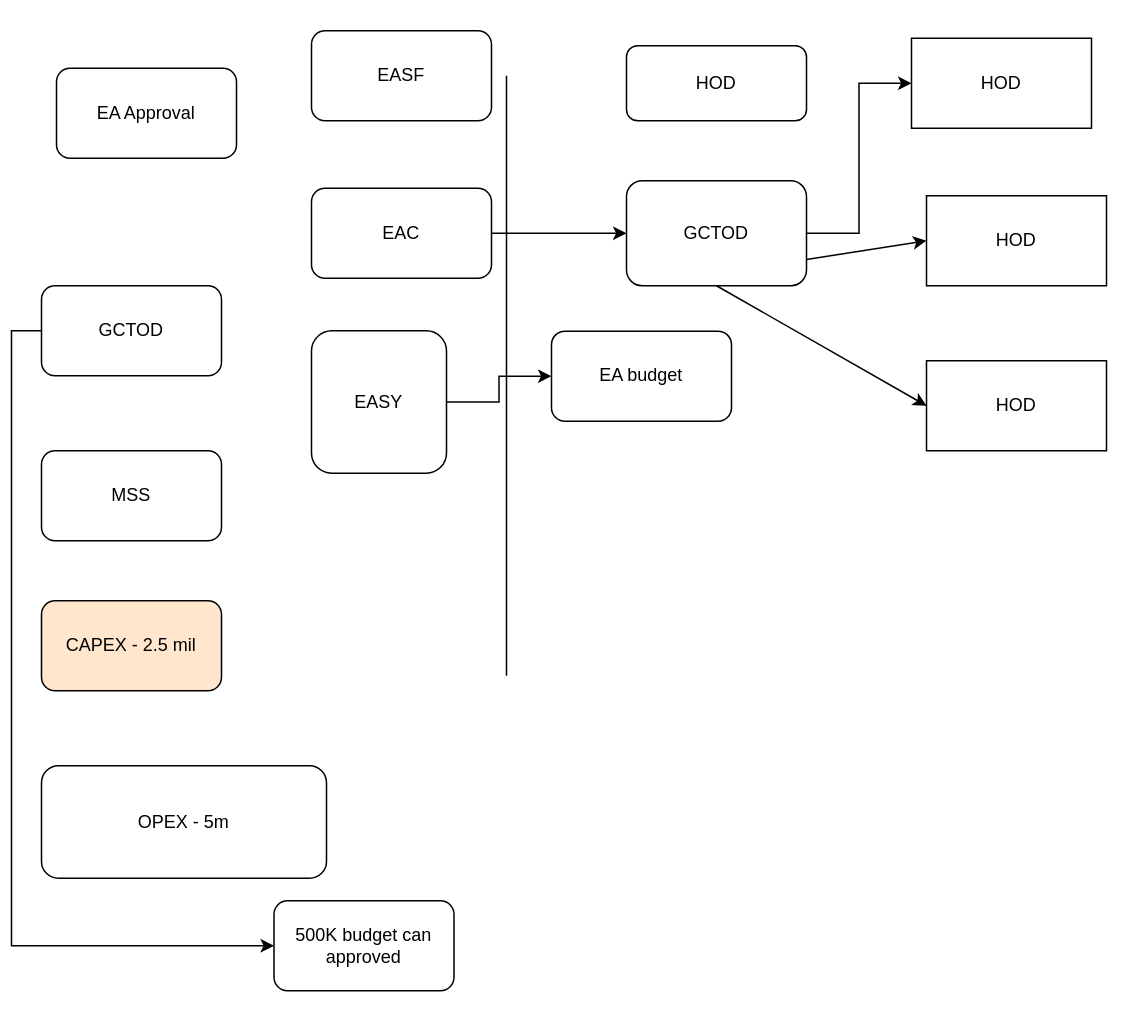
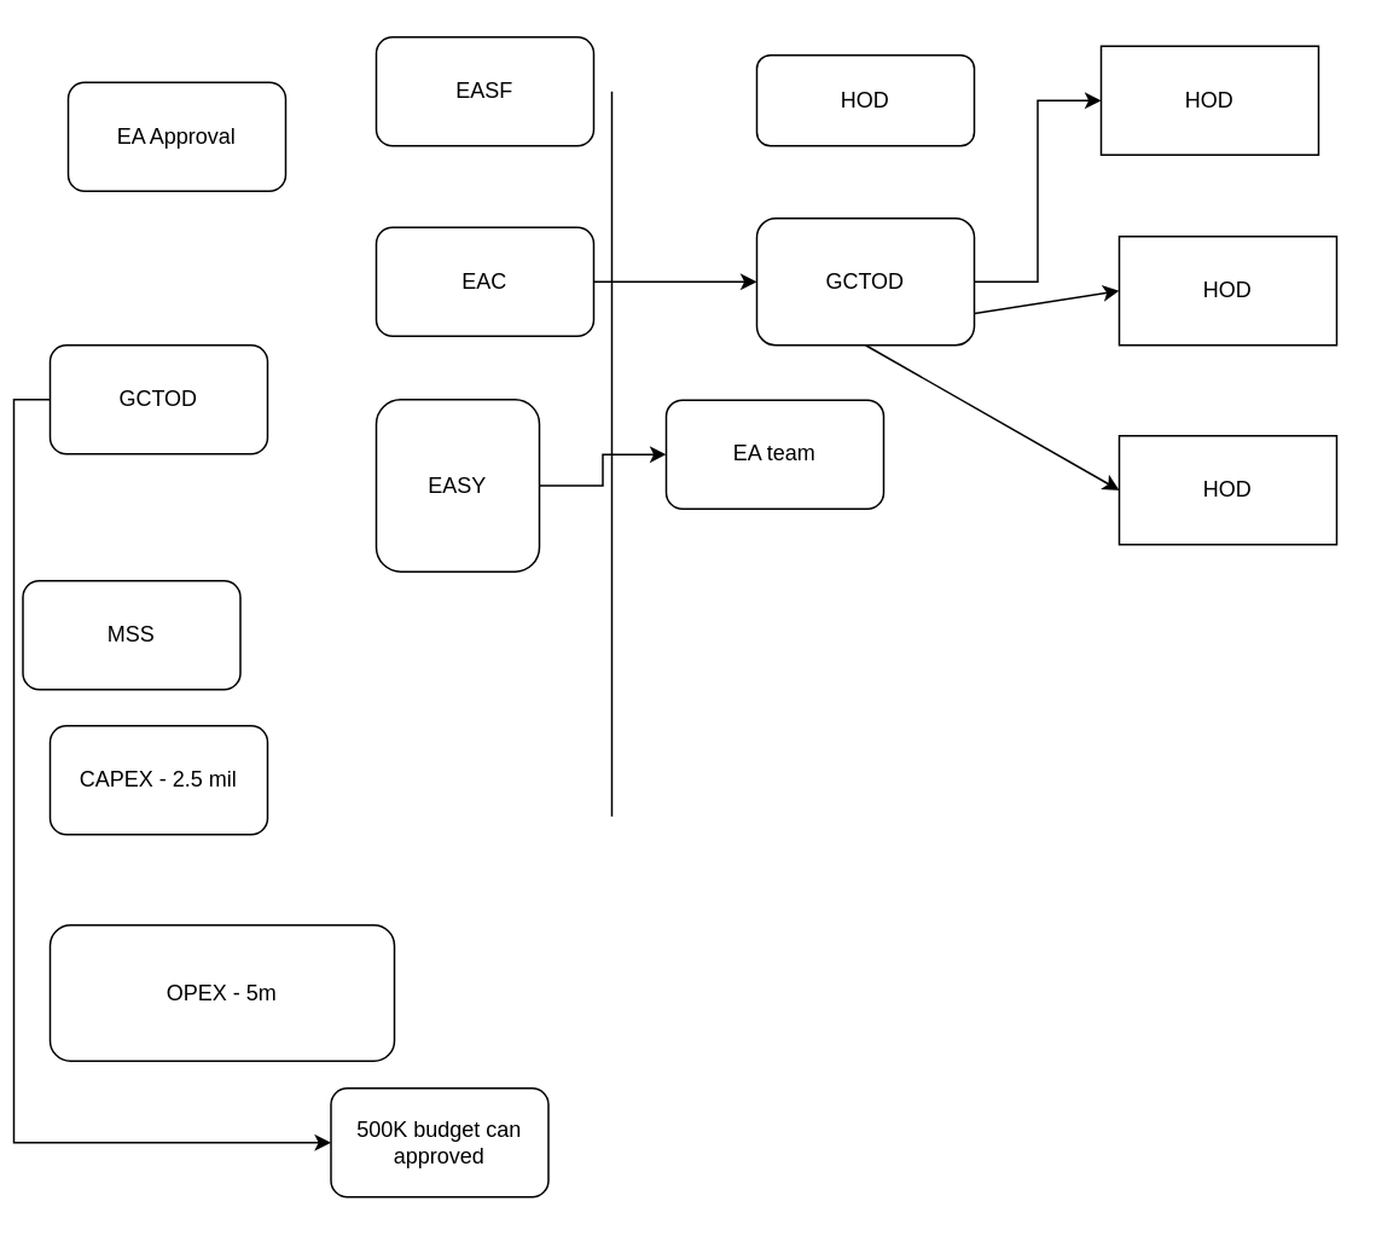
- <mxCell id="14" value="EA budget" style="rounded=1;whiteSpace=wrap;html=1;" parent="1" vertex="1"><mxGeometry x="360" y="220.286" width="120" height="60" as="geometry" /></mxCell>
+ <mxCell id="14" value="EA team" style="rounded=1;whiteSpace=wrap;html=1;" parent="1" vertex="1"><mxGeometry x="360" y="220.286" width="120" height="60" as="geometry" /></mxCell>
- <mxCell id="4" value="MSS" style="rounded=1;whiteSpace=wrap;html=1;" parent="1" vertex="1"><mxGeometry x="20" y="300" width="120" height="60" as="geometry" /></mxCell>
+ <mxCell id="4" value="MSS" style="rounded=1;whiteSpace=wrap;html=1;" parent="1" vertex="1"><mxGeometry x="5" y="320" width="120" height="60" as="geometry" /></mxCell>
- <mxCell id="5" value="CAPEX - 2.5 mil" style="rounded=1;whiteSpace=wrap;html=1;fillColor=#ffe6cc;" parent="1" vertex="1"><mxGeometry x="20" y="400" width="120" height="60" as="geometry" /></mxCell>
+ <mxCell id="5" value="CAPEX - 2.5 mil" style="rounded=1;whiteSpace=wrap;html=1;" parent="1" vertex="1"><mxGeometry x="20" y="400" width="120" height="60" as="geometry" /></mxCell>
